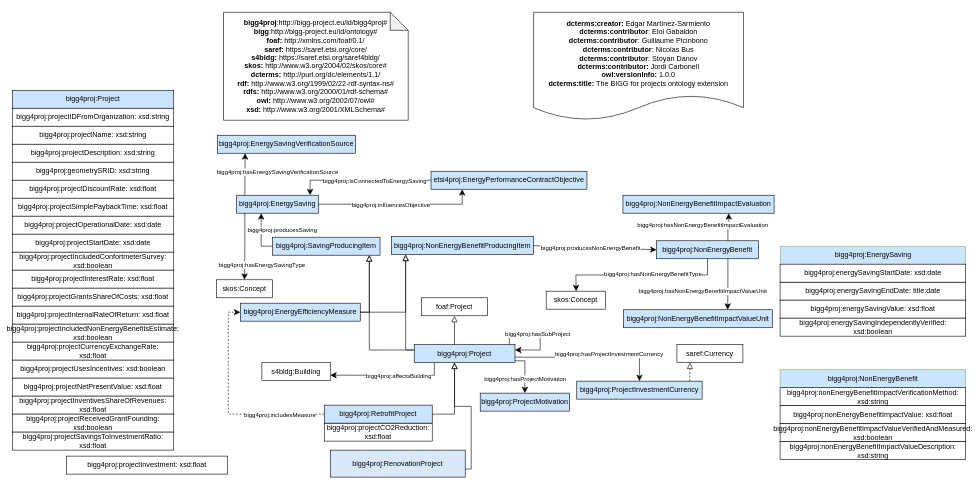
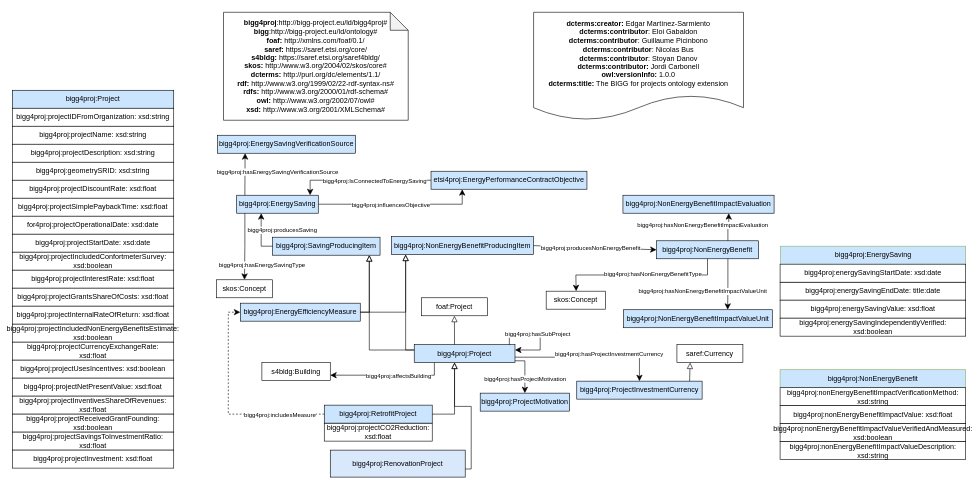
- <mxCell id="11" value="&lt;font style=&quot;font-size: 12px;&quot;&gt;bigg4proj:projectOperationalDate: xsd:date&lt;/font&gt;" style="rounded=0;whiteSpace=wrap;html=1;snapToPoint=1;points=[[0.1,0],[0.2,0],[0.3,0],[0.4,0],[0.5,0],[0.6,0],[0.7,0],[0.8,0],[0.9,0],[0,0.1],[0,0.3],[0,0.5],[0,0.7],[0,0.9],[0.1,1],[0.2,1],[0.3,1],[0.4,1],[0.5,1],[0.6,1],[0.7,1],[0.8,1],[0.9,1],[1,0.1],[1,0.3],[1,0.5],[1,0.7],[1,0.9]];fontSize=8;" parent="1" vertex="1"><mxGeometry x="20" y="360" width="269" height="30" as="geometry" /></mxCell>
+ <mxCell id="11" value="&lt;font style=&quot;font-size: 12px;&quot;&gt;for4proj:projectOperationalDate: xsd:date&lt;/font&gt;" style="rounded=0;whiteSpace=wrap;html=1;snapToPoint=1;points=[[0.1,0],[0.2,0],[0.3,0],[0.4,0],[0.5,0],[0.6,0],[0.7,0],[0.8,0],[0.9,0],[0,0.1],[0,0.3],[0,0.5],[0,0.7],[0,0.9],[0.1,1],[0.2,1],[0.3,1],[0.4,1],[0.5,1],[0.6,1],[0.7,1],[0.8,1],[0.9,1],[1,0.1],[1,0.3],[1,0.5],[1,0.7],[1,0.9]];fontSize=8;" parent="1" vertex="1"><mxGeometry x="20" y="360" width="269" height="30" as="geometry" /></mxCell>
- <mxCell id="89" value="" style="endArrow=block;html=1;fontColor=#000099;endFill=0;endSize=8;arcSize=0;rounded=0;exitX=0.9;exitY=0;exitDx=0;exitDy=0;entryX=0.2;entryY=1;entryDx=0;entryDy=0;dashed=1;" edge="1" parent="1" target="90" source="36"><mxGeometry width="50" height="50" relative="1" as="geometry"><mxPoint x="1165.2" y="660" as="sourcePoint" /><mxPoint x="1177" y="590.95" as="targetPoint" /></mxGeometry></mxCell>
+ <mxCell id="89" value="" style="endArrow=block;html=1;fontColor=#000099;endFill=0;endSize=8;arcSize=0;rounded=0;exitX=0.9;exitY=0;exitDx=0;exitDy=0;entryX=0.2;entryY=1;entryDx=0;entryDy=0;" edge="1" parent="1" target="90" source="36"><mxGeometry width="50" height="50" relative="1" as="geometry"><mxPoint x="1165.2" y="660" as="sourcePoint" /><mxPoint x="1177" y="590.95" as="targetPoint" /></mxGeometry></mxCell>
- <mxCell id="24" value="&lt;font style=&quot;font-size: 12px;&quot;&gt;bigg4proj:projectInvestment: xsd:float&lt;/font&gt;" style="rounded=0;whiteSpace=wrap;html=1;snapToPoint=1;points=[[0.1,0],[0.2,0],[0.3,0],[0.4,0],[0.5,0],[0.6,0],[0.7,0],[0.8,0],[0.9,0],[0,0.1],[0,0.3],[0,0.5],[0,0.7],[0,0.9],[0.1,1],[0.2,1],[0.3,1],[0.4,1],[0.5,1],[0.6,1],[0.7,1],[0.8,1],[0.9,1],[1,0.1],[1,0.3],[1,0.5],[1,0.7],[1,0.9]];fontSize=8;" parent="1" vertex="1"><mxGeometry x="110" y="760" width="269" height="30" as="geometry" /></mxCell>
+ <mxCell id="24" value="&lt;font style=&quot;font-size: 12px;&quot;&gt;bigg4proj:projectInvestment: xsd:float&lt;/font&gt;" style="rounded=0;whiteSpace=wrap;html=1;snapToPoint=1;points=[[0.1,0],[0.2,0],[0.3,0],[0.4,0],[0.5,0],[0.6,0],[0.7,0],[0.8,0],[0.9,0],[0,0.1],[0,0.3],[0,0.5],[0,0.7],[0,0.9],[0.1,1],[0.2,1],[0.3,1],[0.4,1],[0.5,1],[0.6,1],[0.7,1],[0.8,1],[0.9,1],[1,0.1],[1,0.3],[1,0.5],[1,0.7],[1,0.9]];fontSize=8;" parent="1" vertex="1"><mxGeometry x="20" y="750" width="269" height="30" as="geometry" /></mxCell>
